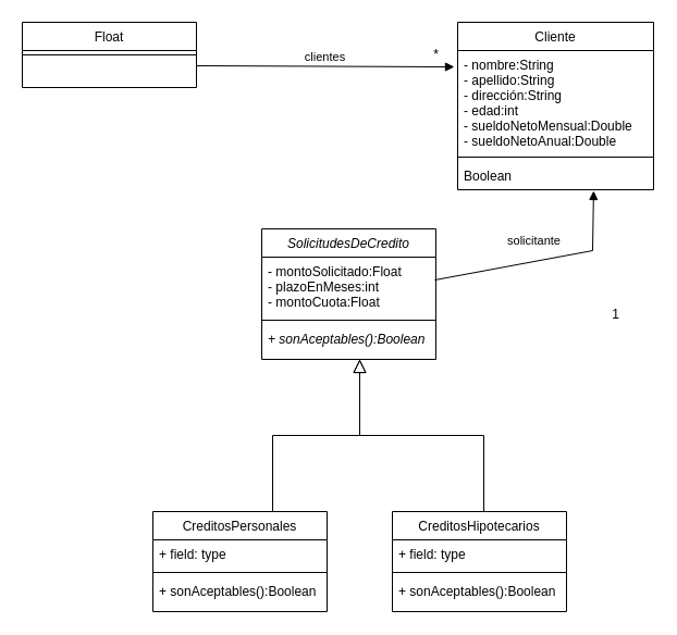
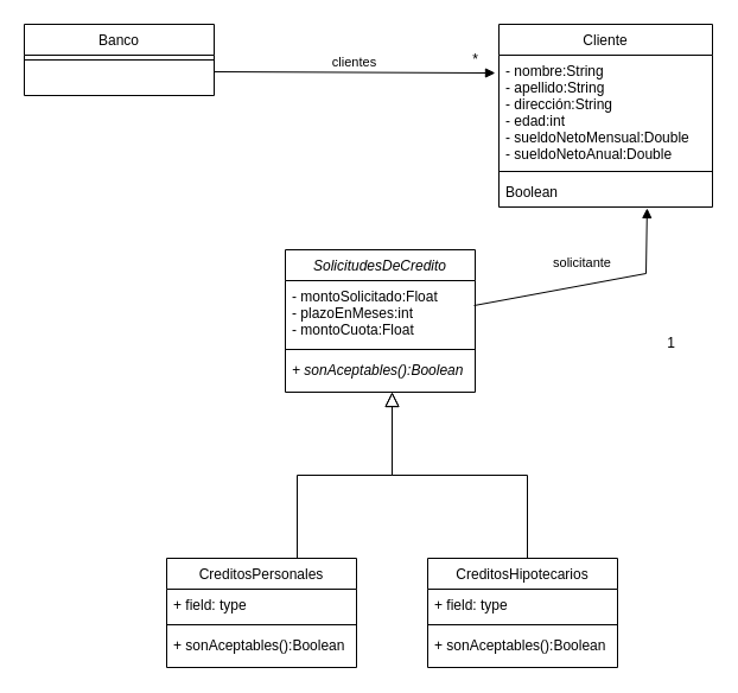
- <mxCell id="2" value="Float" style="swimlane;fontStyle=0;align=center;verticalAlign=top;childLayout=stackLayout;horizontal=1;startSize=26;horizontalStack=0;resizeParent=1;resizeLast=0;collapsible=1;marginBottom=0;rounded=0;shadow=0;strokeWidth=1;" parent="1" vertex="1"><mxGeometry width="160" height="60" as="geometry" x="20" y="20"><mxRectangle x="230" y="140" width="160" height="26" as="alternateBounds" /></mxGeometry></mxCell>
+ <mxCell id="2" value="Banco" style="swimlane;fontStyle=0;align=center;verticalAlign=top;childLayout=stackLayout;horizontal=1;startSize=26;horizontalStack=0;resizeParent=1;resizeLast=0;collapsible=1;marginBottom=0;rounded=0;shadow=0;strokeWidth=1;" parent="1" vertex="1"><mxGeometry width="160" height="60" as="geometry" x="20" y="20"><mxRectangle x="230" y="140" width="160" height="26" as="alternateBounds" /></mxGeometry></mxCell>
